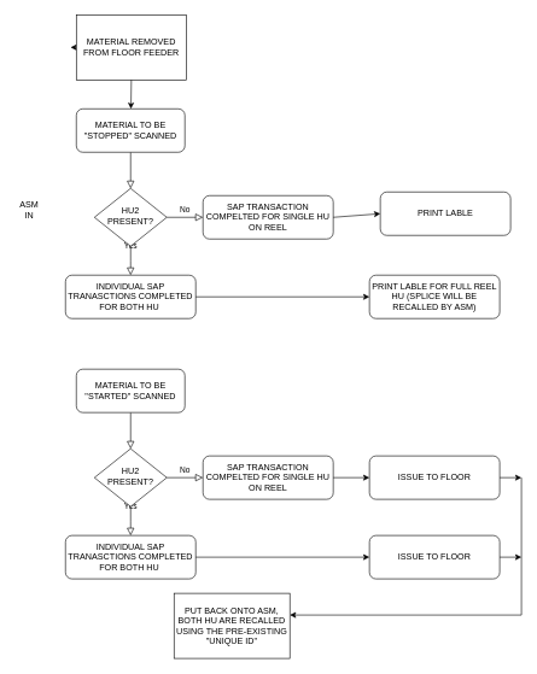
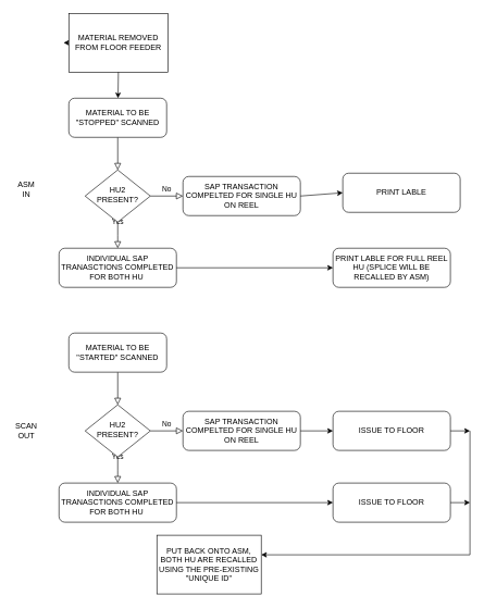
+ <mxCell id="14" value="SCAN OUT" style="text;html=1;strokeColor=none;fillColor=none;align=center;verticalAlign=middle;whiteSpace=wrap;rounded=0;" vertex="1" parent="1"><mxGeometry x="20" y="650" width="40" height="20" as="geometry" /></mxCell>
